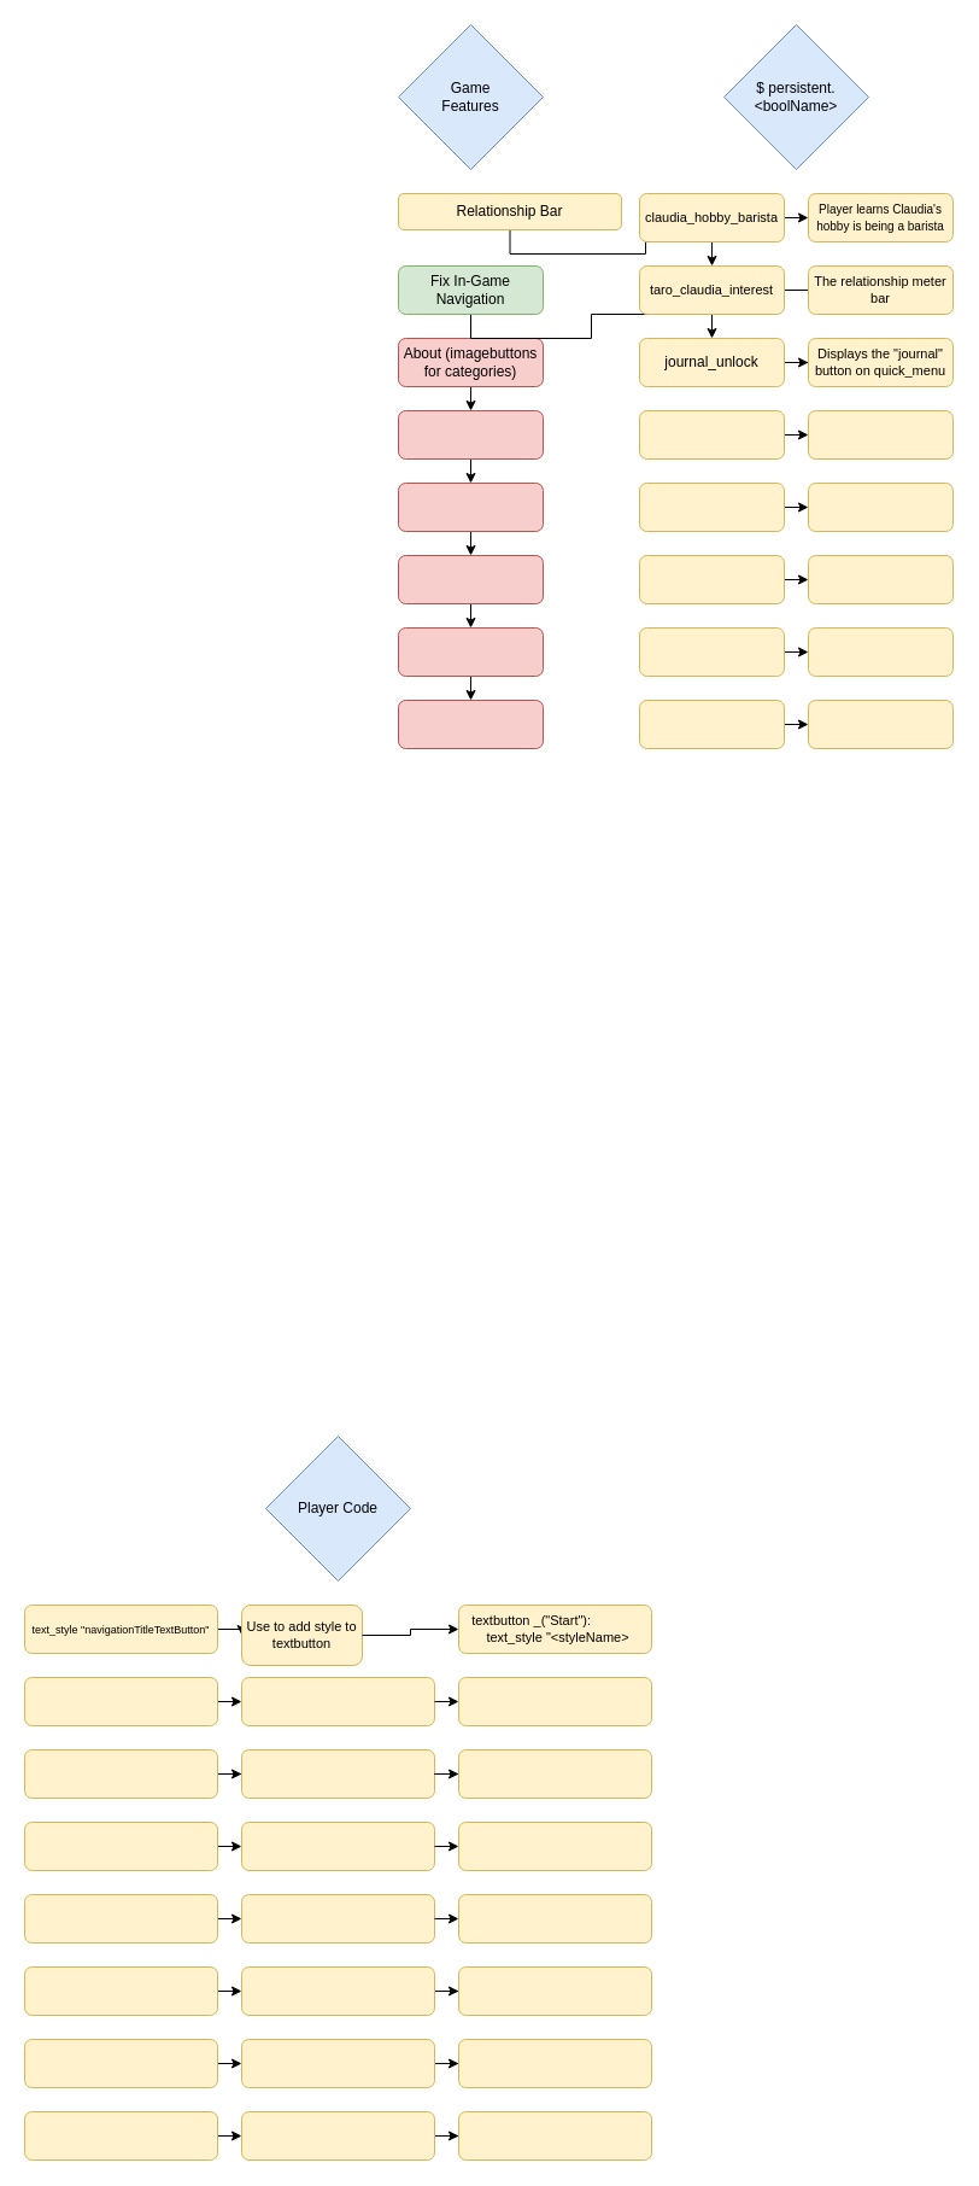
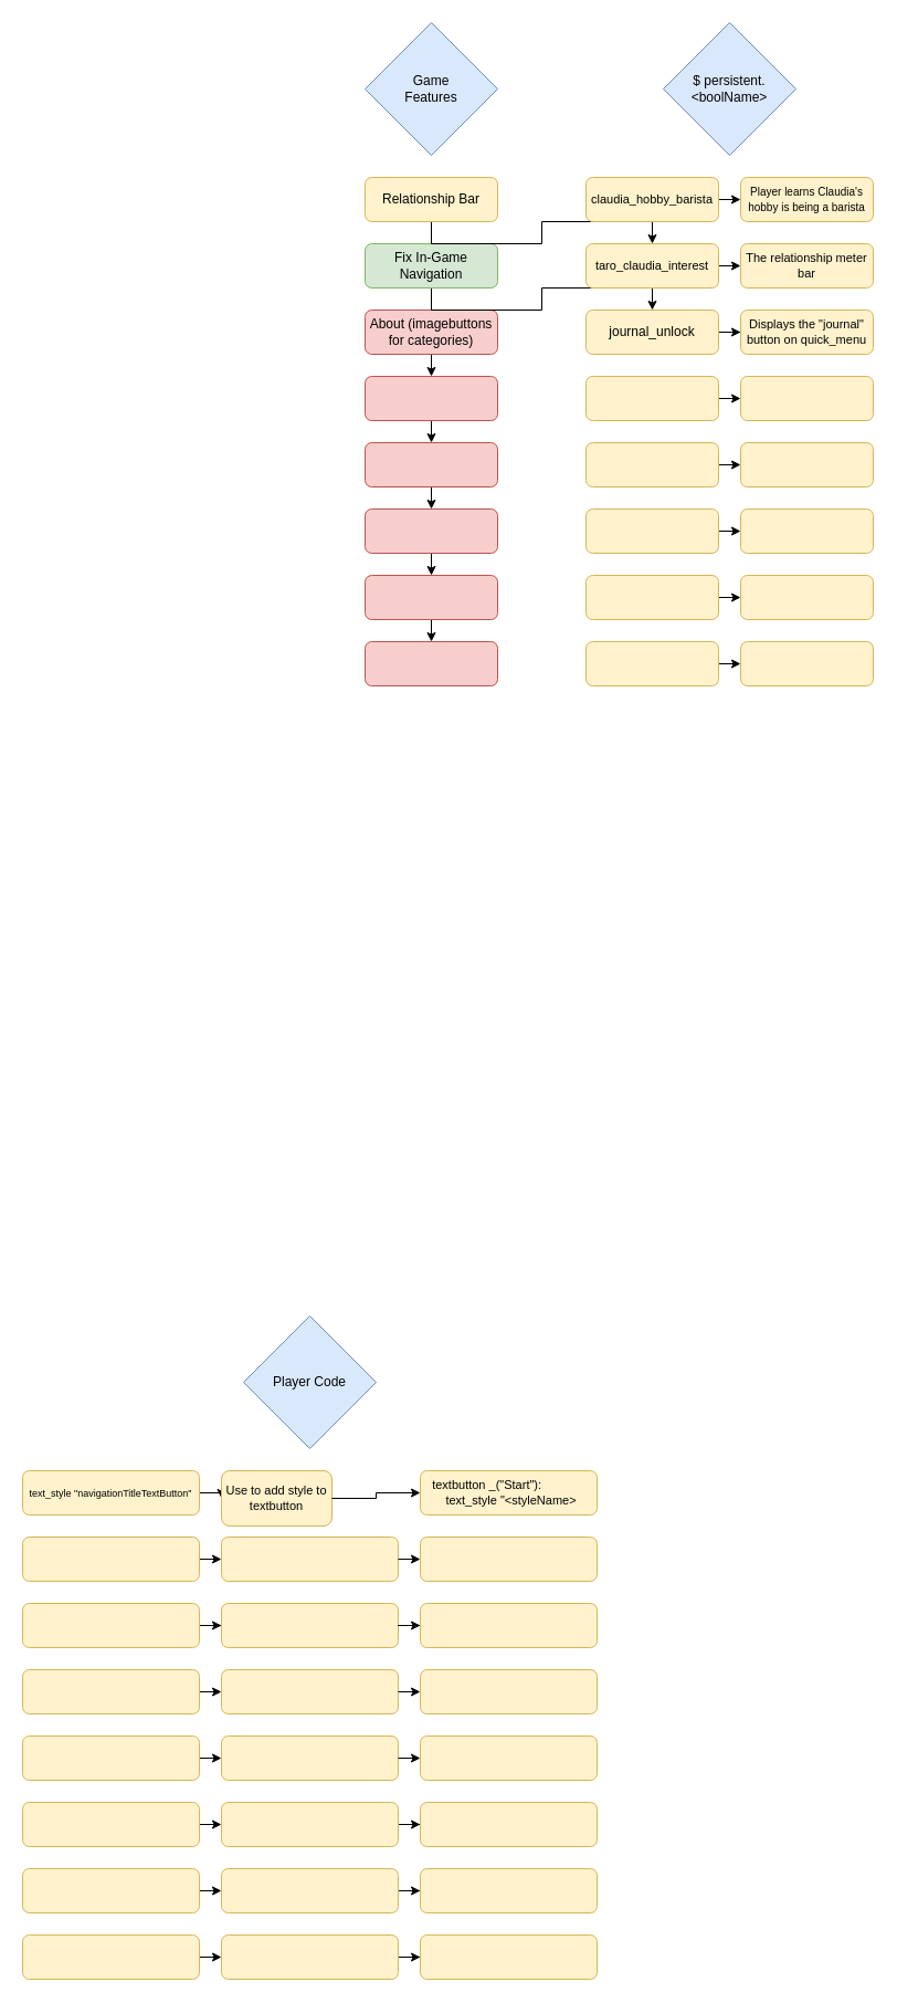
- <mxCell id="8" value="Relationship Bar" style="rounded=1;whiteSpace=wrap;html=1;fontSize=12;glass=0;strokeWidth=1;shadow=0;fillColor=#fff2cc;strokeColor=#d6b656;" parent="1" vertex="1"><mxGeometry x="330" y="160" width="185" height="30" as="geometry" /></mxCell>
+ <mxCell id="8" value="Relationship Bar" style="rounded=1;whiteSpace=wrap;html=1;fontSize=12;glass=0;strokeWidth=1;shadow=0;fillColor=#fff2cc;strokeColor=#d6b656;" parent="1" vertex="1"><mxGeometry x="330" y="160" width="120" height="40" as="geometry" /></mxCell>
- <mxCell id="21" style="edgeStyle=orthogonalEdgeStyle;rounded=0;orthogonalLoop=1;jettySize=auto;html=1;exitX=1;exitY=0.5;exitDx=0;exitDy=0;entryX=0;entryY=0.5;entryDx=0;entryDy=0;endArrow=none;" parent="1" source="22" target="36" edge="1"><mxGeometry relative="1" as="geometry" /></mxCell>
+ <mxCell id="21" style="edgeStyle=orthogonalEdgeStyle;rounded=0;orthogonalLoop=1;jettySize=auto;html=1;exitX=1;exitY=0.5;exitDx=0;exitDy=0;entryX=0;entryY=0.5;entryDx=0;entryDy=0;" parent="1" source="22" target="36" edge="1"><mxGeometry relative="1" as="geometry" /></mxCell>
